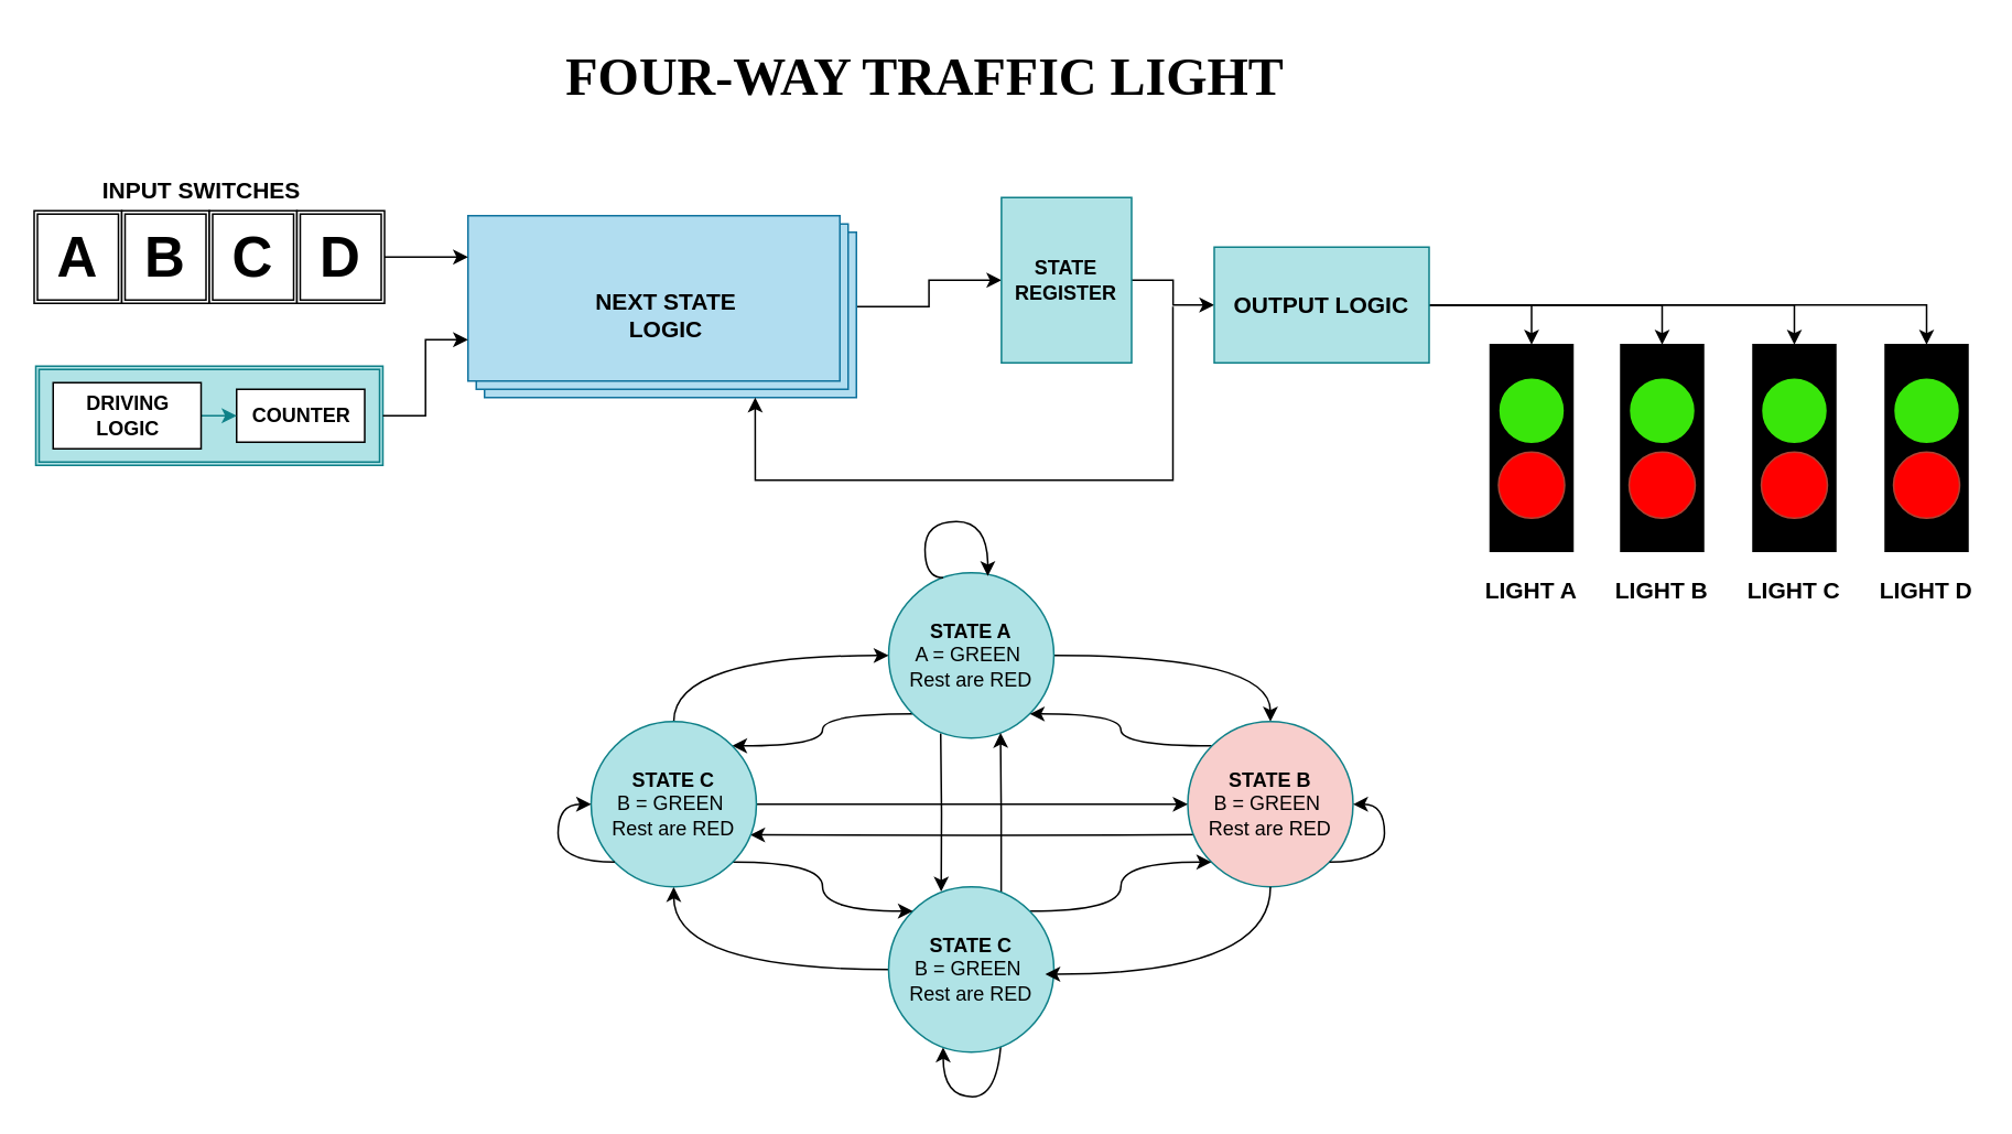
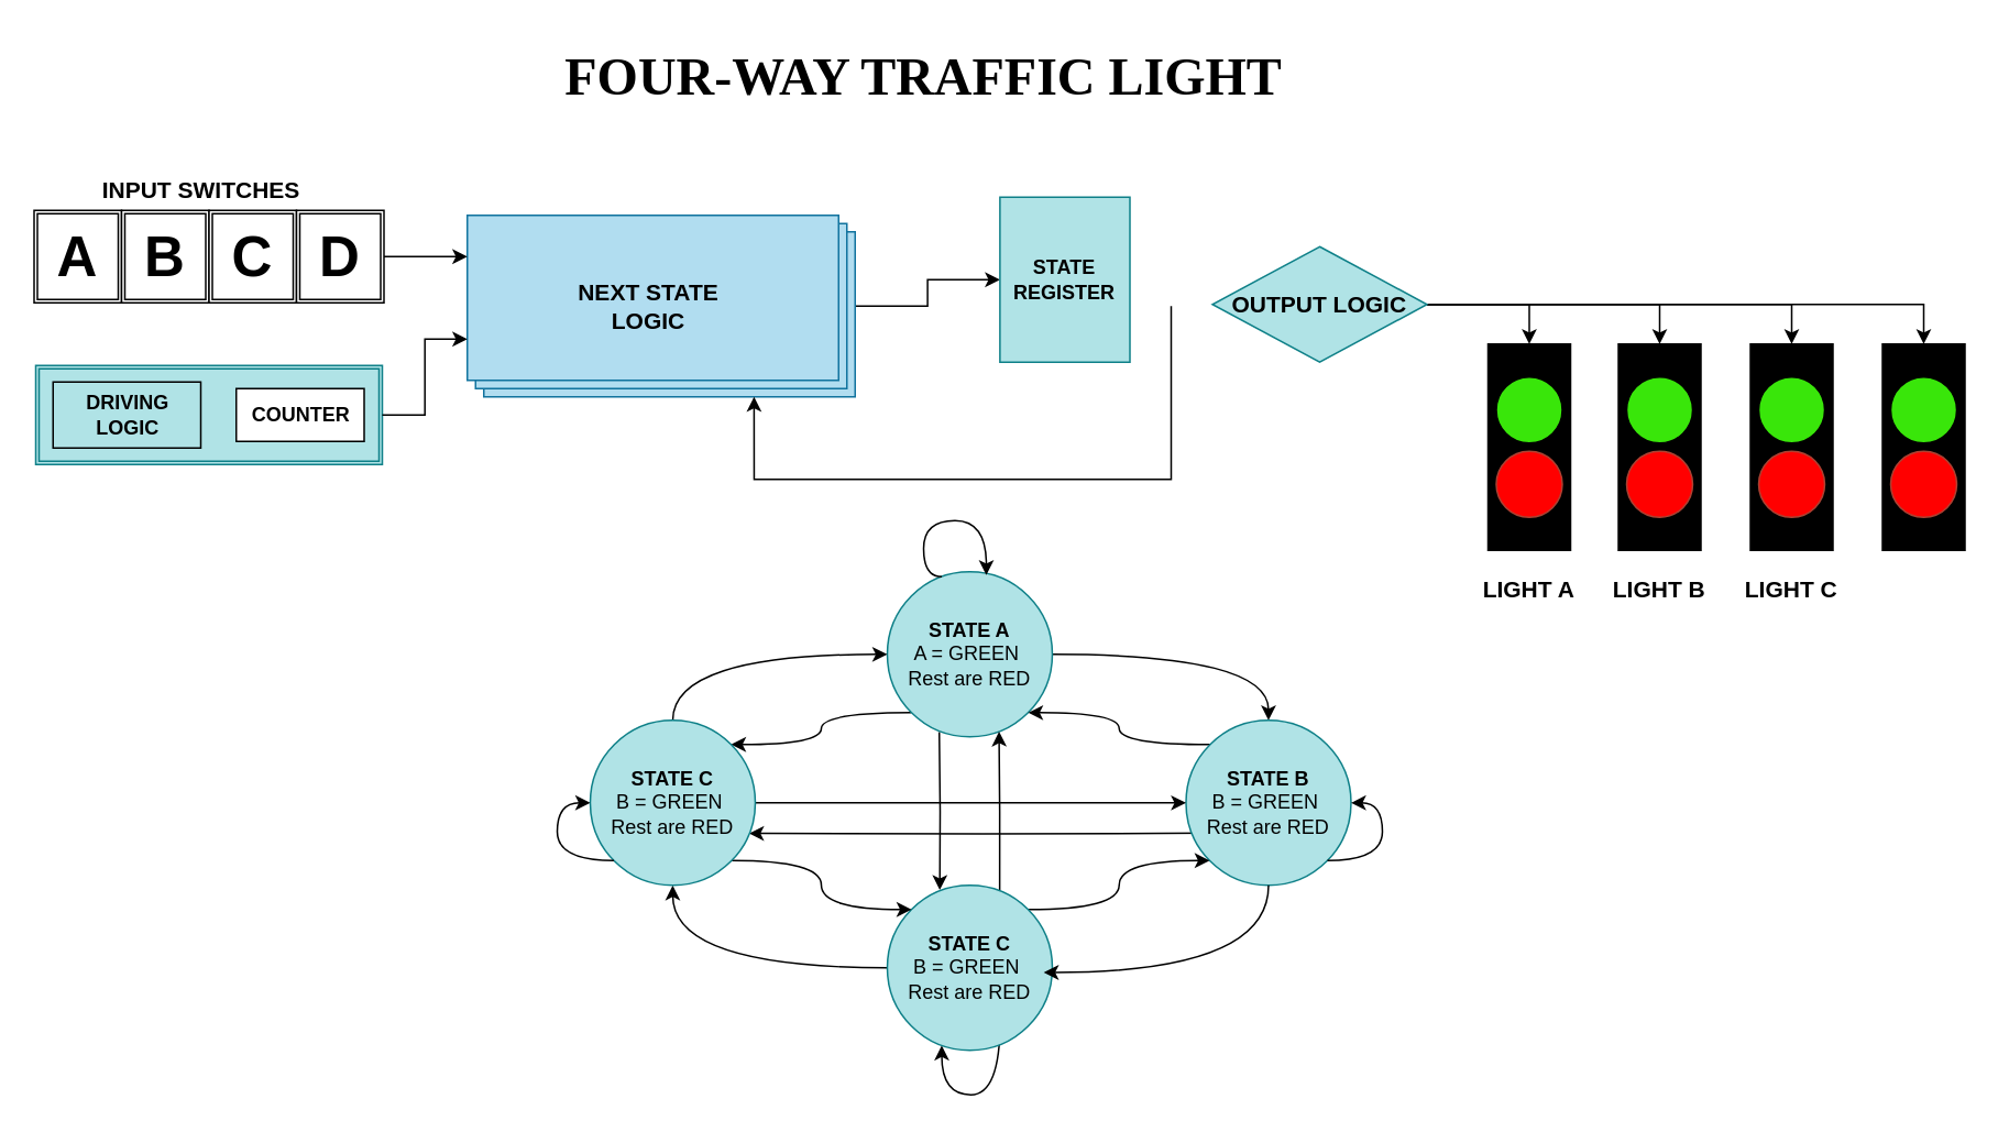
- <mxCell id="9" style="edgeStyle=orthogonalEdgeStyle;rounded=0;orthogonalLoop=1;jettySize=auto;html=1;entryX=0;entryY=0.5;entryDx=0;entryDy=0;" parent="1" source="10" target="15" edge="1"><mxGeometry relative="1" as="geometry" /></mxCell>
- <mxCell id="15" value="&lt;b&gt;&lt;font style=&quot;font-size: 14px;&quot;&gt;OUTPUT LOGIC&lt;/font&gt;&lt;/b&gt;" style="rounded=0;whiteSpace=wrap;html=1;fillColor=#b0e3e6;strokeColor=#0e8088;" parent="1" vertex="1"><mxGeometry x="734" y="149" width="130" height="70" as="geometry" /></mxCell>
+ <mxCell id="15" value="&lt;b&gt;&lt;font style=&quot;font-size: 14px;&quot;&gt;OUTPUT LOGIC&lt;/font&gt;&lt;/b&gt;" style="rhombus;whiteSpace=wrap;html=1;fillColor=#b0e3e6;strokeColor=#0e8088;" parent="1" vertex="1"><mxGeometry x="734" y="149" width="130" height="70" as="geometry" /></mxCell>
- <mxCell id="17" value="&lt;b&gt;&lt;font style=&quot;font-size: 14px;&quot;&gt;NEXT STATE LOGIC&lt;/font&gt;&lt;/b&gt;" style="text;html=1;align=center;verticalAlign=middle;whiteSpace=wrap;rounded=0;" parent="1" vertex="1"><mxGeometry x="346" y="175" width="113" height="30" as="geometry" /></mxCell>
+ <mxCell id="17" value="&lt;b&gt;&lt;font style=&quot;font-size: 14px;&quot;&gt;NEXT STATE LOGIC&lt;/font&gt;&lt;/b&gt;" style="text;html=1;align=center;verticalAlign=middle;whiteSpace=wrap;rounded=0;" parent="1" vertex="1"><mxGeometry x="336" y="170" width="113" height="30" as="geometry" /></mxCell>
- <mxCell id="8" value="&lt;b&gt;DRIVING LOGIC&lt;/b&gt;" style="rounded=0;whiteSpace=wrap;html=1;" parent="1" vertex="1"><mxGeometry x="31.5" y="231" width="89.5" height="40" as="geometry" /></mxCell>
+ <mxCell id="8" value="&lt;b&gt;DRIVING LOGIC&lt;/b&gt;" style="rounded=0;whiteSpace=wrap;html=1;fillColor=#b0e3e6;" parent="1" vertex="1"><mxGeometry x="31.5" y="231" width="89.5" height="40" as="geometry" /></mxCell>
- <mxCell id="7" style="edgeStyle=orthogonalEdgeStyle;rounded=0;orthogonalLoop=1;jettySize=auto;html=1;entryX=0;entryY=0.5;entryDx=0;entryDy=0;fillColor=#b0e3e6;strokeColor=#0e8088;" parent="1" source="8" target="4" edge="1"><mxGeometry relative="1" as="geometry" /></mxCell>
- <mxCell id="54" value="&lt;b&gt;&lt;font style=&quot;font-size: 14px;&quot;&gt;LIGHT D&lt;/font&gt;&lt;/b&gt;" style="text;html=1;align=center;verticalAlign=middle;whiteSpace=wrap;rounded=0;" vertex="1" parent="1"><mxGeometry x="1135" y="342" width="60" height="30" as="geometry" /></mxCell>
- <mxCell id="25" value="&lt;b&gt;STATE B&lt;/b&gt;&lt;div&gt;B = GREEN&amp;nbsp;&lt;/div&gt;&lt;div&gt;Rest are RED&lt;/div&gt;" style="ellipse;whiteSpace=wrap;html=1;aspect=fixed;fillColor=#f8cecc;strokeColor=#0e8088;" parent="1" vertex="1"><mxGeometry x="717.99" y="436.04" width="100" height="100" as="geometry" /></mxCell>
+ <mxCell id="25" value="&lt;b&gt;STATE B&lt;/b&gt;&lt;div&gt;B = GREEN&amp;nbsp;&lt;/div&gt;&lt;div&gt;Rest are RED&lt;/div&gt;" style="ellipse;whiteSpace=wrap;html=1;aspect=fixed;fillColor=#b0e3e6;strokeColor=#0e8088;" parent="1" vertex="1"><mxGeometry x="717.99" y="436.04" width="100" height="100" as="geometry" /></mxCell>
